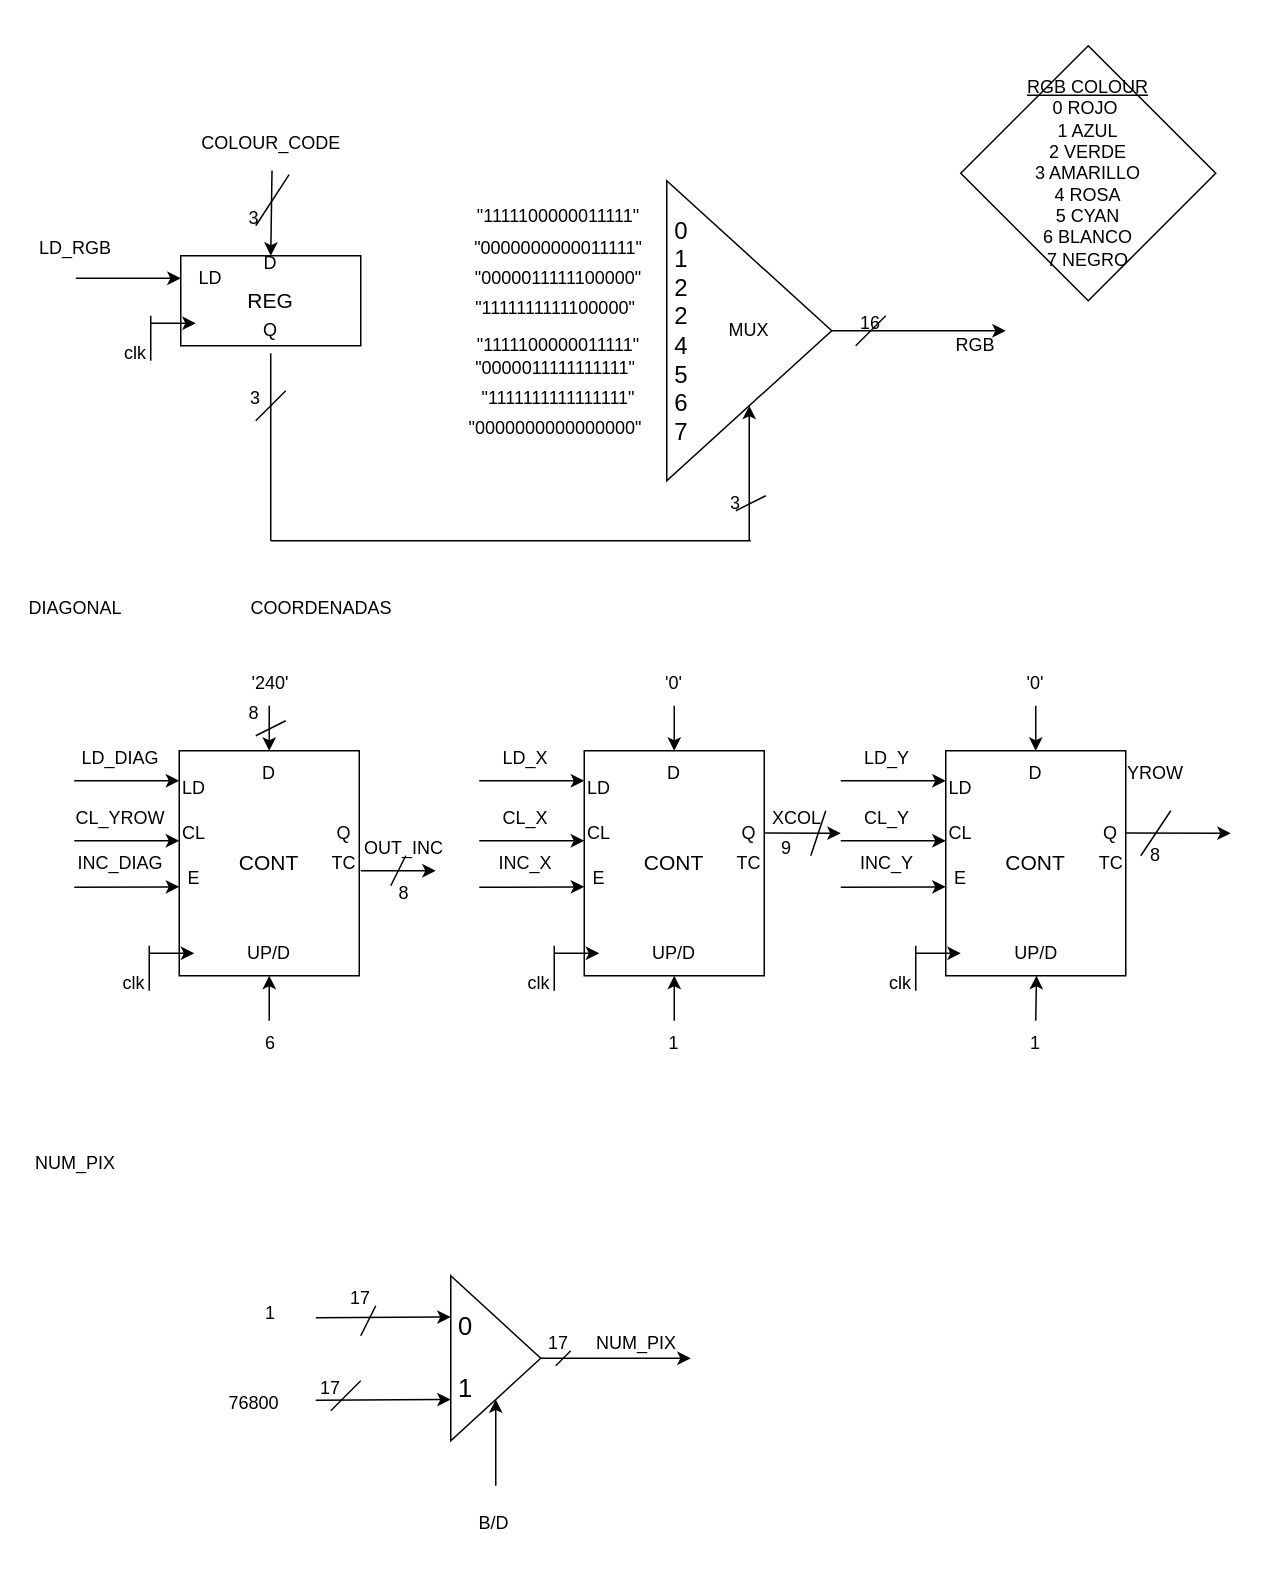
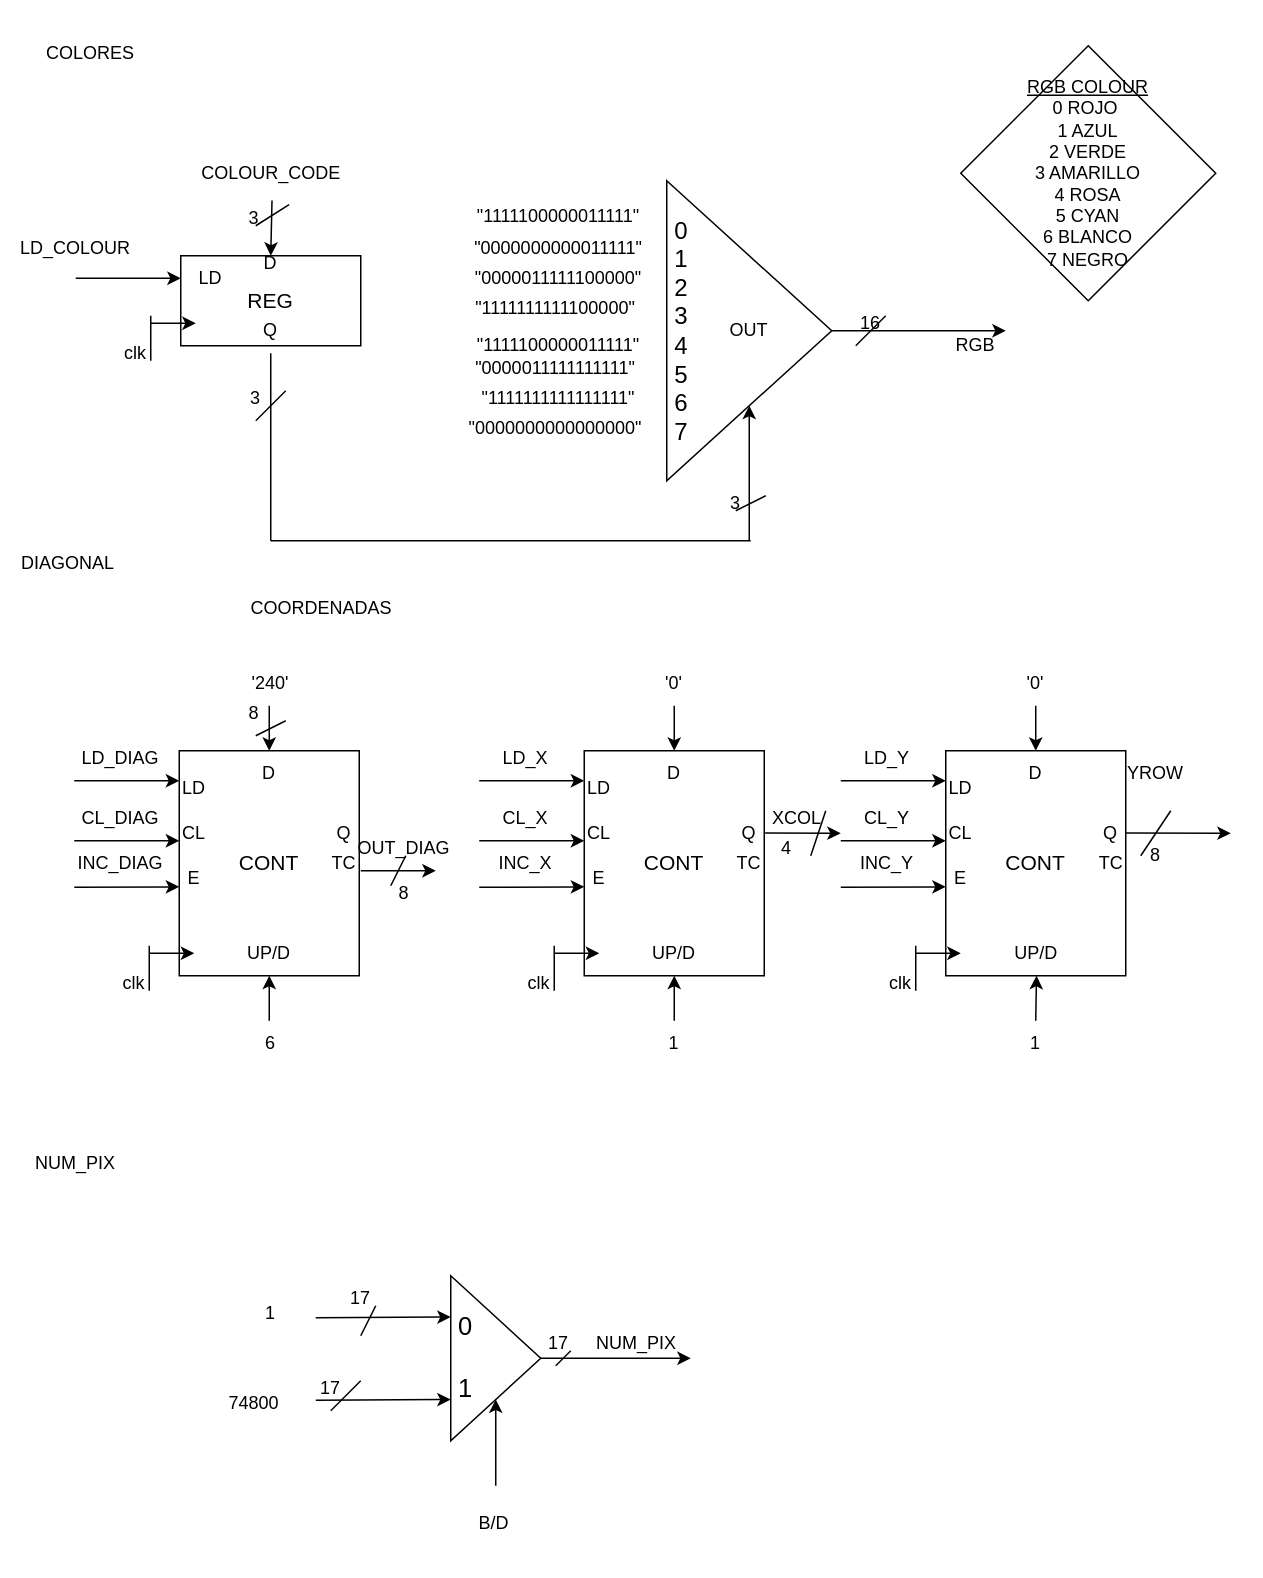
+ <mxCell id="6" value="COLORES" style="text;html=1;strokeColor=none;fillColor=none;align=center;verticalAlign=middle;whiteSpace=wrap;rounded=0;" parent="1" vertex="1"><mxGeometry x="30" y="20" width="60" height="30" as="geometry" /></mxCell>
- <mxCell id="7" value="COLOUR_CODE" style="text;html=1;align=center;verticalAlign=middle;resizable=0;points=[];autosize=1;strokeColor=none;fillColor=none;" parent="1" vertex="1"><mxGeometry x="120" y="80" width="120" height="30" as="geometry" /></mxCell>
+ <mxCell id="7" value="COLOUR_CODE" style="text;html=1;align=center;verticalAlign=middle;resizable=0;points=[];autosize=1;strokeColor=none;fillColor=none;" parent="1" vertex="1"><mxGeometry x="120" y="100" width="120" height="30" as="geometry" /></mxCell>
- <mxCell id="8" value="LD_RGB" style="text;html=1;strokeColor=none;fillColor=none;align=center;verticalAlign=middle;whiteSpace=wrap;rounded=0;" parent="1" vertex="1"><mxGeometry x="20" y="150" width="60" height="30" as="geometry" /></mxCell>
+ <mxCell id="8" value="LD_COLOUR" style="text;html=1;strokeColor=none;fillColor=none;align=center;verticalAlign=middle;whiteSpace=wrap;rounded=0;" parent="1" vertex="1"><mxGeometry x="20" y="150" width="60" height="30" as="geometry" /></mxCell>
- <mxCell id="4" value="&lt;font style=&quot;font-size: 16px;&quot;&gt;0&lt;br&gt;1&lt;br&gt;2&lt;br&gt;2&lt;br&gt;4&lt;br&gt;5&lt;br&gt;6&lt;br&gt;7&lt;/font&gt;" style="text;html=1;strokeColor=none;fillColor=none;align=center;verticalAlign=middle;whiteSpace=wrap;rounded=0;" parent="1" vertex="1"><mxGeometry x="424" y="205" width="60" height="30" as="geometry" /></mxCell>
+ <mxCell id="4" value="&lt;font style=&quot;font-size: 16px;&quot;&gt;0&lt;br&gt;1&lt;br&gt;2&lt;br&gt;3&lt;br&gt;4&lt;br&gt;5&lt;br&gt;6&lt;br&gt;7&lt;/font&gt;" style="text;html=1;strokeColor=none;fillColor=none;align=center;verticalAlign=middle;whiteSpace=wrap;rounded=0;" parent="1" vertex="1"><mxGeometry x="424" y="205" width="60" height="30" as="geometry" /></mxCell>
- <mxCell id="5" value="MUX" style="text;html=1;strokeColor=none;fillColor=none;align=center;verticalAlign=middle;whiteSpace=wrap;rounded=0;" parent="1" vertex="1"><mxGeometry x="469" y="205" width="60" height="30" as="geometry" /></mxCell>
+ <mxCell id="5" value="OUT" style="text;html=1;strokeColor=none;fillColor=none;align=center;verticalAlign=middle;whiteSpace=wrap;rounded=0;" parent="1" vertex="1"><mxGeometry x="469" y="205" width="60" height="30" as="geometry" /></mxCell>
- <mxCell id="32" value="DIAGONAL" style="text;html=1;strokeColor=none;fillColor=none;align=center;verticalAlign=middle;whiteSpace=wrap;rounded=0;" parent="1" vertex="1"><mxGeometry x="20" y="390" width="60" height="30" as="geometry" /></mxCell>
+ <mxCell id="32" value="DIAGONAL" style="text;html=1;strokeColor=none;fillColor=none;align=center;verticalAlign=middle;whiteSpace=wrap;rounded=0;" parent="1" vertex="1"><mxGeometry x="15" y="360" width="60" height="30" as="geometry" /></mxCell>
- <mxCell id="99" value="CL_YROW" style="text;html=1;strokeColor=none;fillColor=none;align=center;verticalAlign=middle;whiteSpace=wrap;rounded=0;" parent="1" vertex="1"><mxGeometry x="50" y="530" width="60" height="30" as="geometry" /></mxCell>
+ <mxCell id="99" value="CL_DIAG" style="text;html=1;strokeColor=none;fillColor=none;align=center;verticalAlign=middle;whiteSpace=wrap;rounded=0;" parent="1" vertex="1"><mxGeometry x="50" y="530" width="60" height="30" as="geometry" /></mxCell>
- <mxCell id="95" value="OUT_INC" style="text;html=1;strokeColor=none;fillColor=none;align=center;verticalAlign=middle;whiteSpace=wrap;rounded=0;" parent="1" vertex="1"><mxGeometry x="239" y="550" width="60" height="30" as="geometry" /></mxCell>
+ <mxCell id="95" value="OUT_DIAG" style="text;html=1;strokeColor=none;fillColor=none;align=center;verticalAlign=middle;whiteSpace=wrap;rounded=0;" parent="1" vertex="1"><mxGeometry x="239" y="550" width="60" height="30" as="geometry" /></mxCell>
- <mxCell id="128" value="9" style="text;html=1;strokeColor=none;fillColor=none;align=center;verticalAlign=middle;whiteSpace=wrap;rounded=0;" vertex="1" parent="1"><mxGeometry x="494" y="550" width="60" height="30" as="geometry" /></mxCell>
+ <mxCell id="128" value="4" style="text;html=1;strokeColor=none;fillColor=none;align=center;verticalAlign=middle;whiteSpace=wrap;rounded=0;" vertex="1" parent="1"><mxGeometry x="494" y="550" width="60" height="30" as="geometry" /></mxCell>
- <mxCell id="114" value="76800" style="text;html=1;strokeColor=none;fillColor=none;align=center;verticalAlign=middle;whiteSpace=wrap;rounded=0;" parent="1" vertex="1"><mxGeometry x="139" y="920" width="60" height="30" as="geometry" /></mxCell>
+ <mxCell id="114" value="74800" style="text;html=1;strokeColor=none;fillColor=none;align=center;verticalAlign=middle;whiteSpace=wrap;rounded=0;" parent="1" vertex="1"><mxGeometry x="139" y="920" width="60" height="30" as="geometry" /></mxCell>
